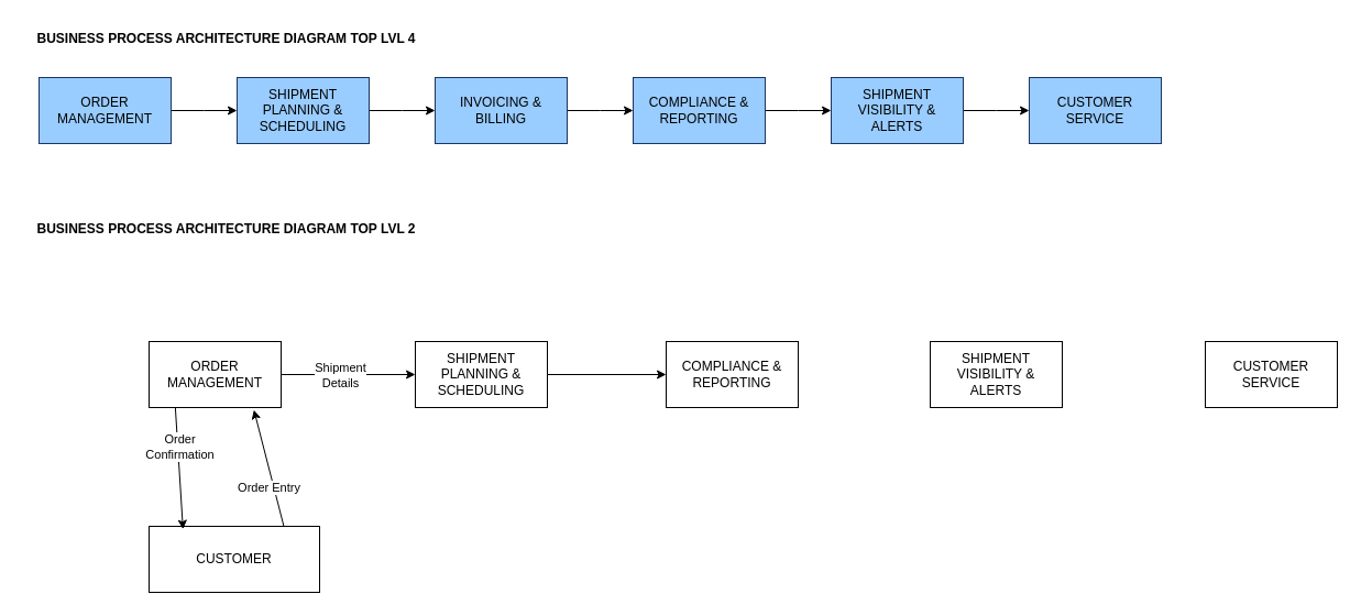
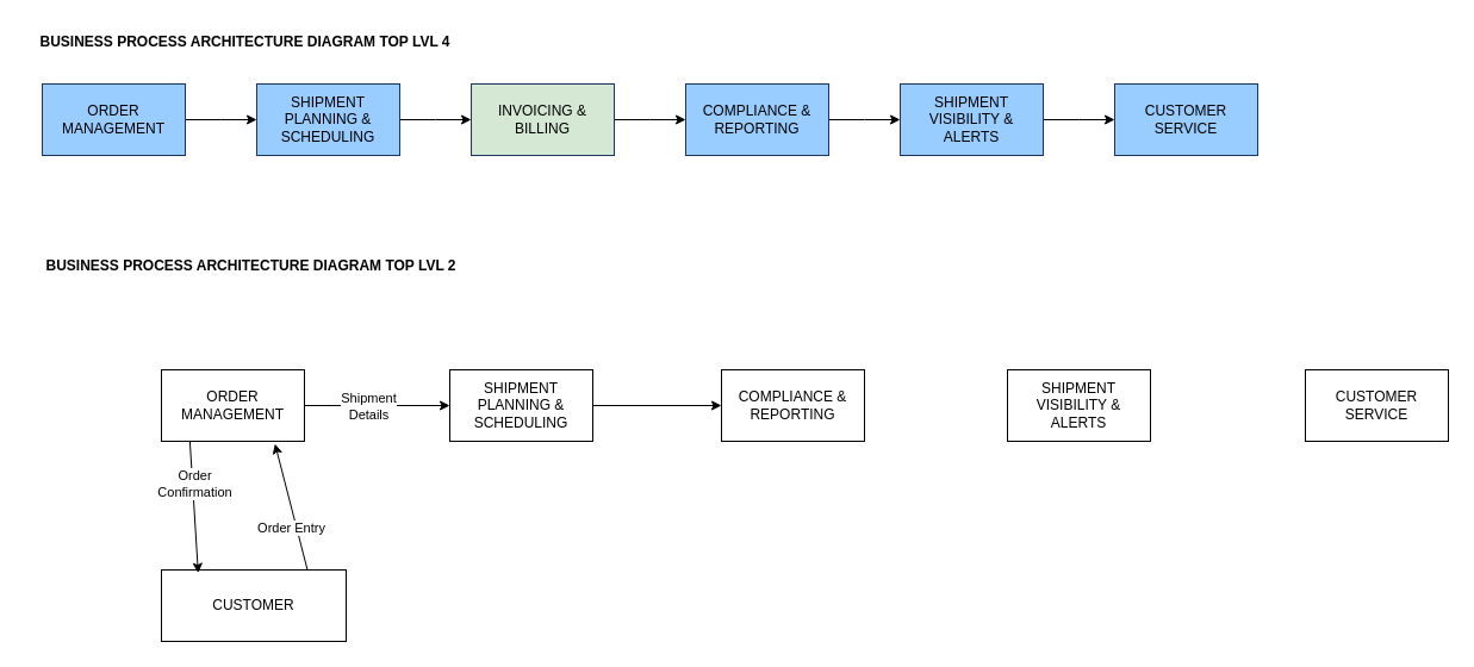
- <mxCell id="7" value="INVOICING &amp;amp; BILLING" style="rounded=0;whiteSpace=wrap;html=1;strokeColor=#1A3561;fillColor=#99CCFF;" vertex="1" parent="1"><mxGeometry x="395" y="70" width="120" height="60" as="geometry" /></mxCell>
+ <mxCell id="7" value="INVOICING &amp;amp; BILLING" style="rounded=0;whiteSpace=wrap;html=1;strokeColor=#1A3561;fillColor=#d5e8d4;" vertex="1" parent="1"><mxGeometry x="395" y="70" width="120" height="60" as="geometry" /></mxCell>
- <mxCell id="14" value="&lt;b&gt;BUSINESS PROCESS ARCHITECTURE DIAGRAM TOP LVL 2&lt;/b&gt;" style="text;html=1;align=center;verticalAlign=middle;resizable=0;points=[];autosize=1;strokeColor=none;fillColor=none;" vertex="1" parent="1"><mxGeometry x="20" y="193" width="370" height="30" as="geometry" /></mxCell>
+ <mxCell id="14" value="&lt;b&gt;BUSINESS PROCESS ARCHITECTURE DIAGRAM TOP LVL 2&lt;/b&gt;" style="text;html=1;align=center;verticalAlign=middle;resizable=0;points=[];autosize=1;strokeColor=none;fillColor=none;" vertex="1" parent="1"><mxGeometry x="25" y="208" width="370" height="30" as="geometry" /></mxCell>
